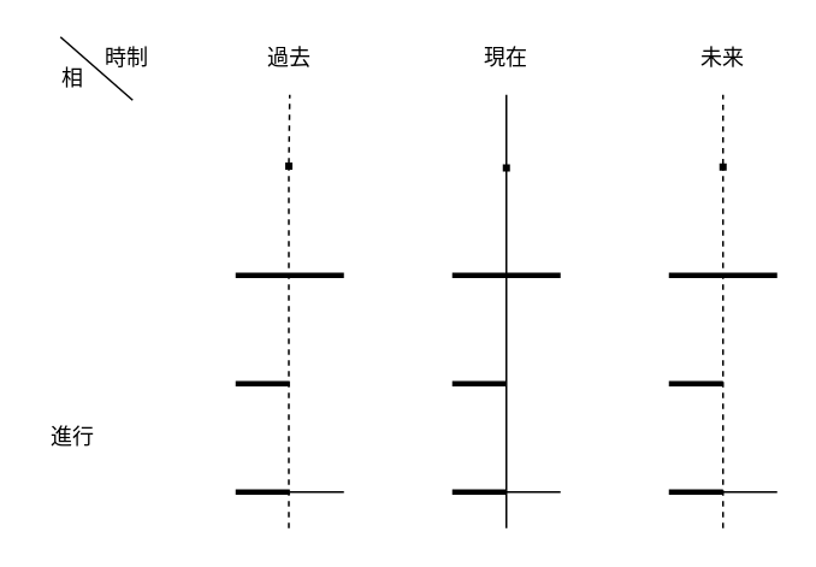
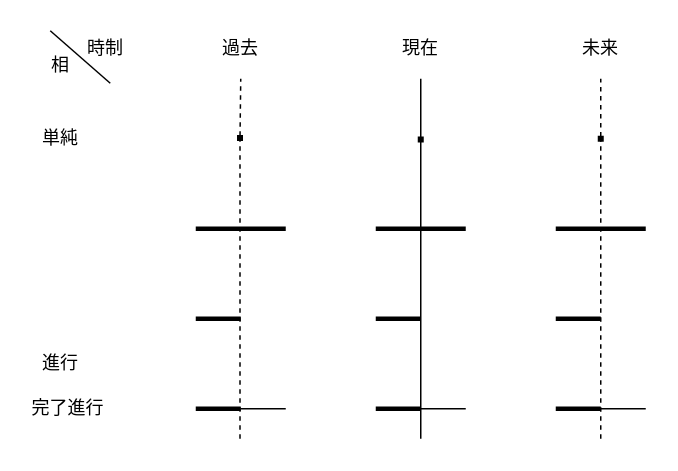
+ <mxCell id="5" value="単純" style="text;html=1;strokeColor=none;fillColor=none;align=center;verticalAlign=middle;whiteSpace=wrap;rounded=0;" vertex="1" parent="1"><mxGeometry x="20" y="82" width="40" height="20" as="geometry" /></mxCell>
+ <mxCell id="7" value="完了進行" style="text;html=1;strokeColor=none;fillColor=none;align=center;verticalAlign=middle;whiteSpace=wrap;rounded=0;" vertex="1" parent="1"><mxGeometry x="20" y="262" width="50" height="20" as="geometry" /></mxCell>
